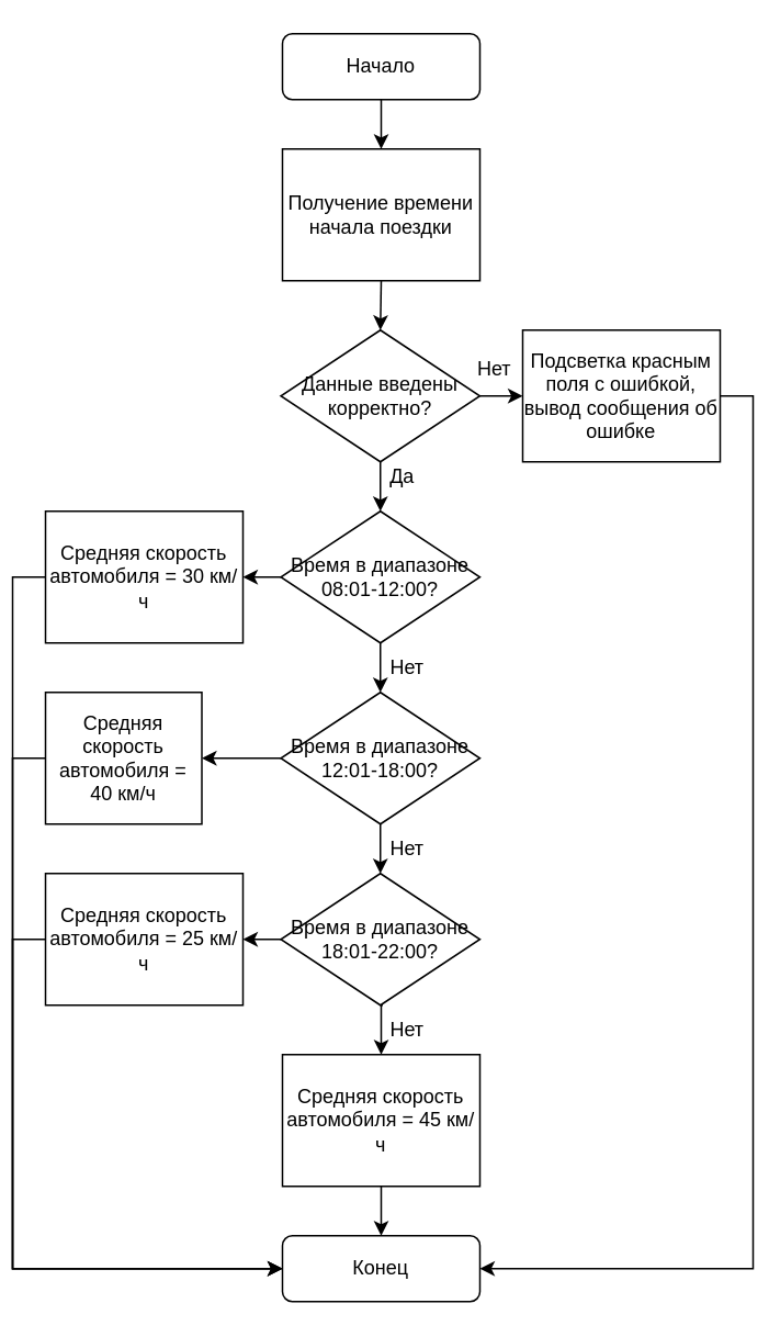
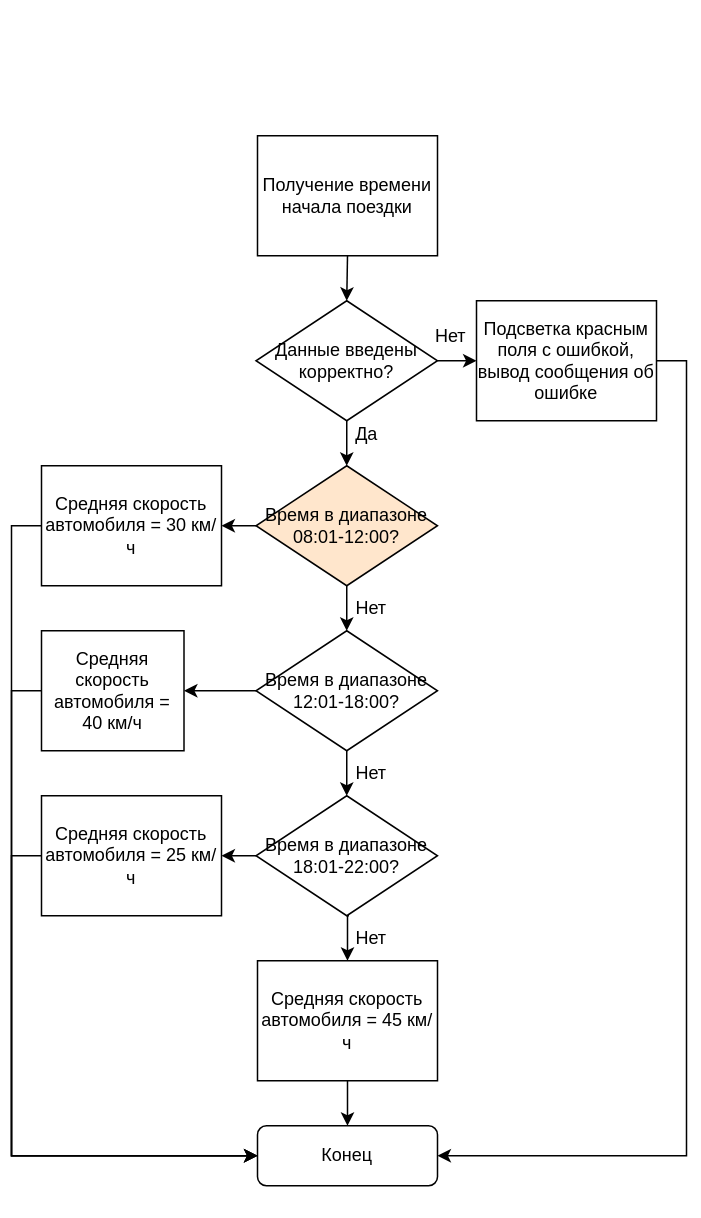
- <mxCell id="3" value="Начало" style="rounded=1;whiteSpace=wrap;html=1;" parent="1" vertex="1"><mxGeometry x="164" y="20" width="120" height="40" as="geometry" /></mxCell>
- <mxCell id="2" style="edgeStyle=orthogonalEdgeStyle;rounded=0;orthogonalLoop=1;jettySize=auto;html=1;exitX=0.5;exitY=1;exitDx=0;exitDy=0;entryX=0.5;entryY=0;entryDx=0;entryDy=0;" parent="1" source="3" target="6" edge="1"><mxGeometry relative="1" as="geometry" /></mxCell>
- <mxCell id="17" value="&lt;div&gt;Время в диапазоне&lt;/div&gt;&lt;div&gt;08:01-12:00? &lt;/div&gt;" style="rhombus;whiteSpace=wrap;html=1;" parent="1" vertex="1"><mxGeometry x="163" y="310" width="121" height="80" as="geometry" /></mxCell>
+ <mxCell id="17" value="&lt;div&gt;Время в диапазоне&lt;/div&gt;&lt;div&gt;08:01-12:00? &lt;/div&gt;" style="rhombus;whiteSpace=wrap;html=1;fillColor=#ffe6cc;" parent="1" vertex="1"><mxGeometry x="163" y="310" width="121" height="80" as="geometry" /></mxCell>
